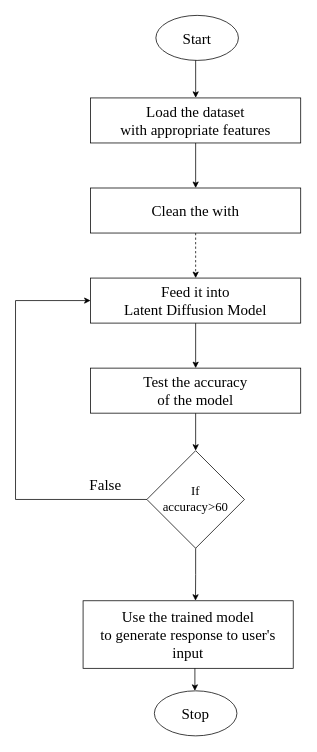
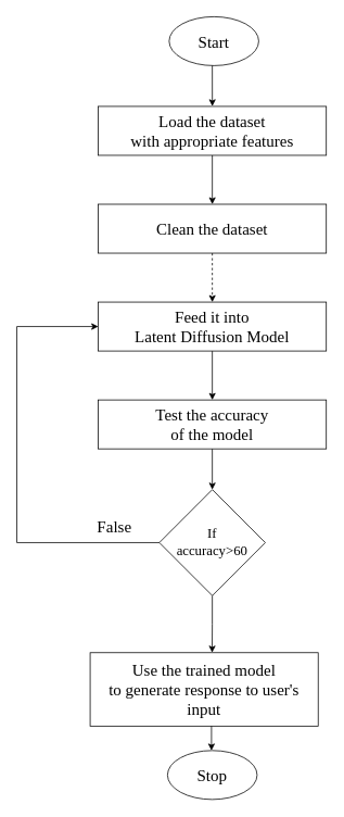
- <mxCell id="4" value="&lt;font face=&quot;Times New Roman&quot; style=&quot;font-size: 20px;&quot;&gt;Clean the with&lt;/font&gt;" style="rounded=0;whiteSpace=wrap;html=1;" parent="1" vertex="1"><mxGeometry x="120" y="250" width="280" height="60" as="geometry" /></mxCell>
+ <mxCell id="4" value="&lt;font face=&quot;Times New Roman&quot; style=&quot;font-size: 20px;&quot;&gt;Clean the dataset&lt;/font&gt;" style="rounded=0;whiteSpace=wrap;html=1;" parent="1" vertex="1"><mxGeometry x="120" y="250" width="280" height="60" as="geometry" /></mxCell>
